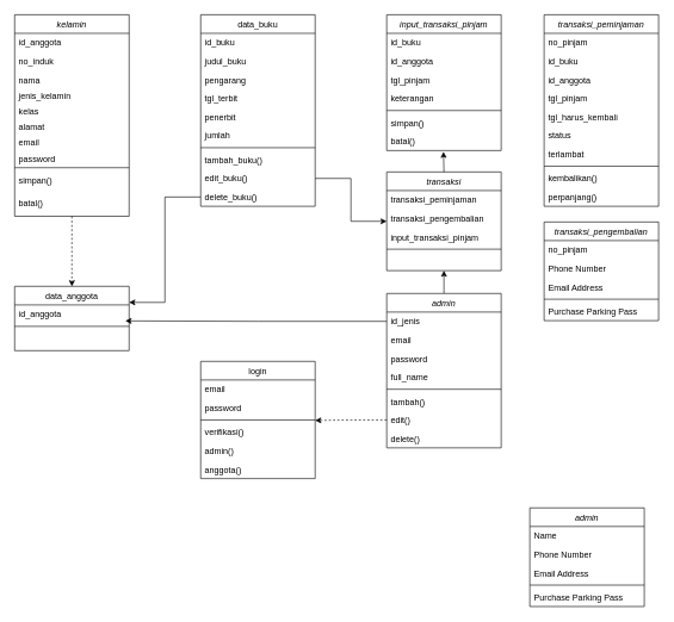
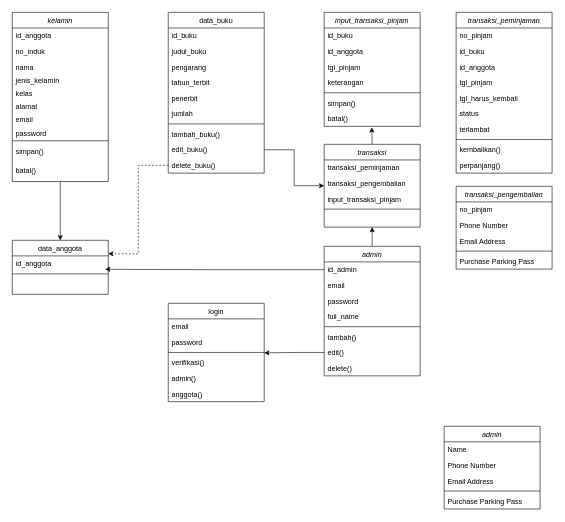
- <mxCell id="29" value="tgl_terbit" style="text;align=left;verticalAlign=top;spacingLeft=4;spacingRight=4;overflow=hidden;rotatable=0;points=[[0,0.5],[1,0.5]];portConstraint=eastwest;rounded=0;shadow=0;html=0;" parent="25" vertex="1"><mxGeometry y="104" width="160" height="26" as="geometry" /></mxCell>
+ <mxCell id="29" value="tahun_terbit" style="text;align=left;verticalAlign=top;spacingLeft=4;spacingRight=4;overflow=hidden;rotatable=0;points=[[0,0.5],[1,0.5]];portConstraint=eastwest;rounded=0;shadow=0;html=0;" parent="25" vertex="1"><mxGeometry y="104" width="160" height="26" as="geometry" /></mxCell>
- <mxCell id="2" style="edgeStyle=orthogonalEdgeStyle;rounded=0;orthogonalLoop=1;jettySize=auto;html=1;exitX=0.5;exitY=1;exitDx=0;exitDy=0;entryX=0.5;entryY=0;entryDx=0;entryDy=0;dashed=1;" edge="1" parent="1" source="3" target="15"><mxGeometry relative="1" as="geometry" /></mxCell>
+ <mxCell id="2" style="edgeStyle=orthogonalEdgeStyle;rounded=0;orthogonalLoop=1;jettySize=auto;html=1;exitX=0.5;exitY=1;exitDx=0;exitDy=0;entryX=0.5;entryY=0;entryDx=0;entryDy=0;" edge="1" parent="1" source="3" target="15"><mxGeometry relative="1" as="geometry" /></mxCell>
- <mxCell id="74" style="edgeStyle=orthogonalEdgeStyle;rounded=0;orthogonalLoop=1;jettySize=auto;html=1;exitX=0;exitY=0.5;exitDx=0;exitDy=0;entryX=1;entryY=0.25;entryDx=0;entryDy=0;" edge="1" parent="1" source="35" target="15"><mxGeometry relative="1" as="geometry" /></mxCell>
+ <mxCell id="74" style="edgeStyle=orthogonalEdgeStyle;rounded=0;orthogonalLoop=1;jettySize=auto;html=1;exitX=0;exitY=0.5;exitDx=0;exitDy=0;entryX=1;entryY=0.25;entryDx=0;entryDy=0;dashed=1;" edge="1" parent="1" source="35" target="15"><mxGeometry relative="1" as="geometry" /></mxCell>
- <mxCell id="38" value="id_jenis" style="text;align=left;verticalAlign=top;spacingLeft=4;spacingRight=4;overflow=hidden;rotatable=0;points=[[0,0.5],[1,0.5]];portConstraint=eastwest;" vertex="1" parent="37"><mxGeometry y="26" width="160" height="26" as="geometry" /></mxCell>
+ <mxCell id="38" value="id_admin" style="text;align=left;verticalAlign=top;spacingLeft=4;spacingRight=4;overflow=hidden;rotatable=0;points=[[0,0.5],[1,0.5]];portConstraint=eastwest;" vertex="1" parent="37"><mxGeometry y="26" width="160" height="26" as="geometry" /></mxCell>
- <mxCell id="63" style="edgeStyle=orthogonalEdgeStyle;rounded=0;orthogonalLoop=1;jettySize=auto;html=1;exitX=0;exitY=0.5;exitDx=0;exitDy=0;entryX=1;entryY=-0.128;entryDx=0;entryDy=0;entryPerimeter=0;dashed=1;" edge="1" parent="1" source="44" target="22"><mxGeometry relative="1" as="geometry" /></mxCell>
+ <mxCell id="63" style="edgeStyle=orthogonalEdgeStyle;rounded=0;orthogonalLoop=1;jettySize=auto;html=1;exitX=0;exitY=0.5;exitDx=0;exitDy=0;entryX=1;entryY=-0.128;entryDx=0;entryDy=0;entryPerimeter=0;" edge="1" parent="1" source="44" target="22"><mxGeometry relative="1" as="geometry" /></mxCell>
